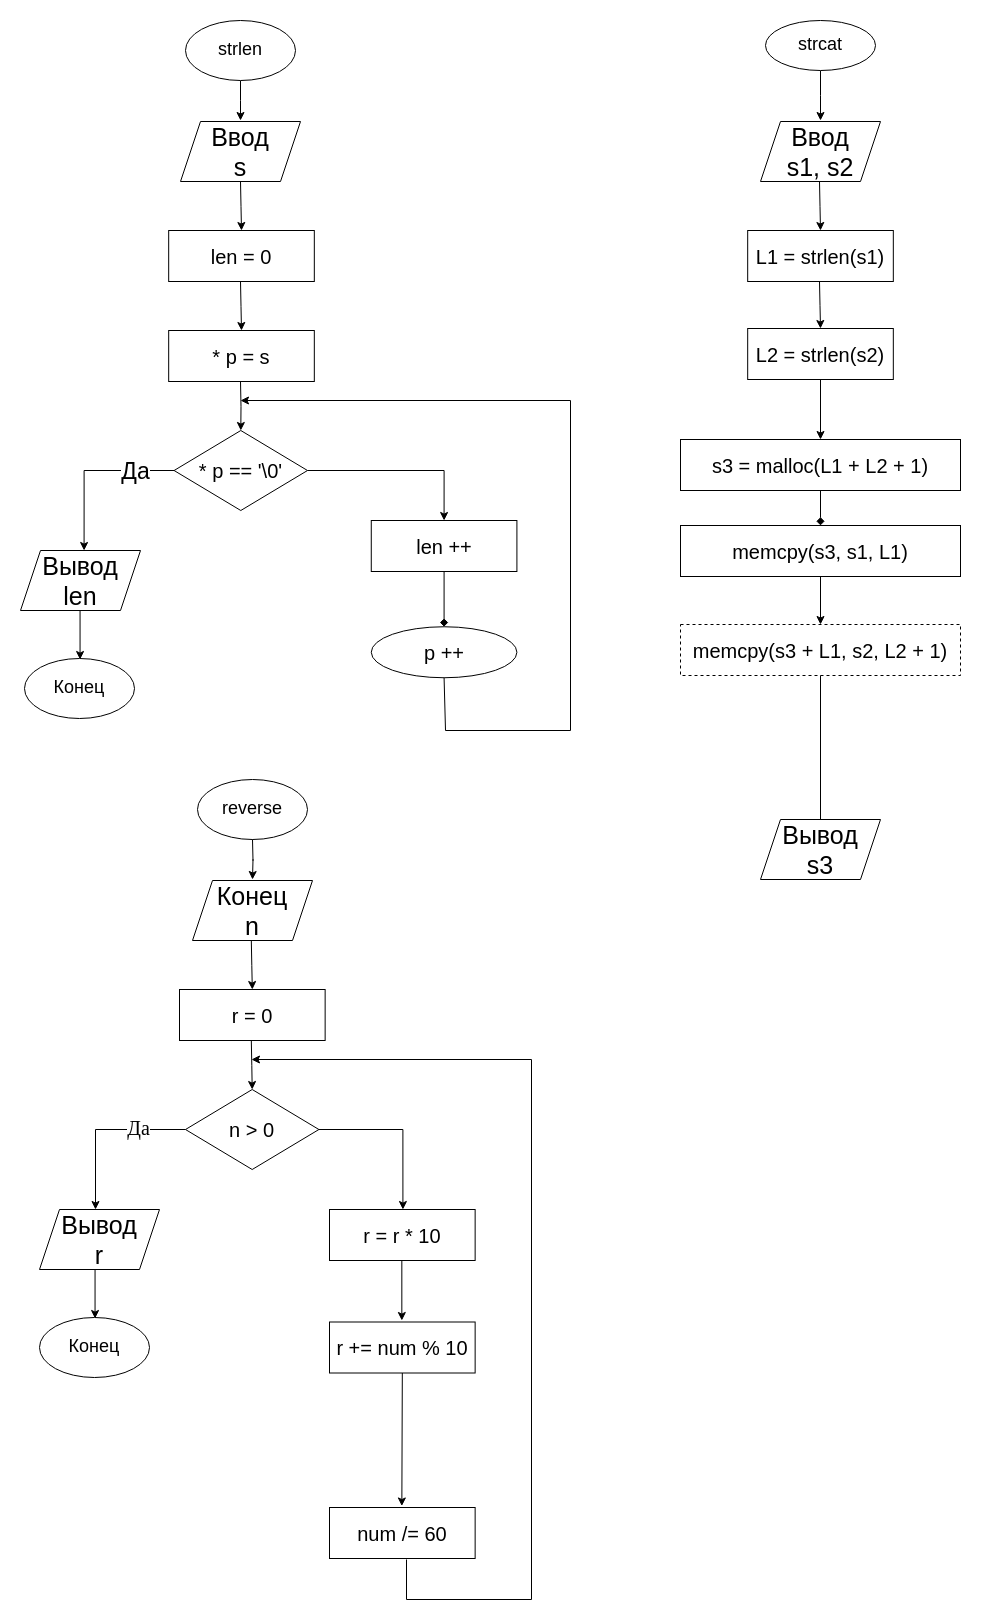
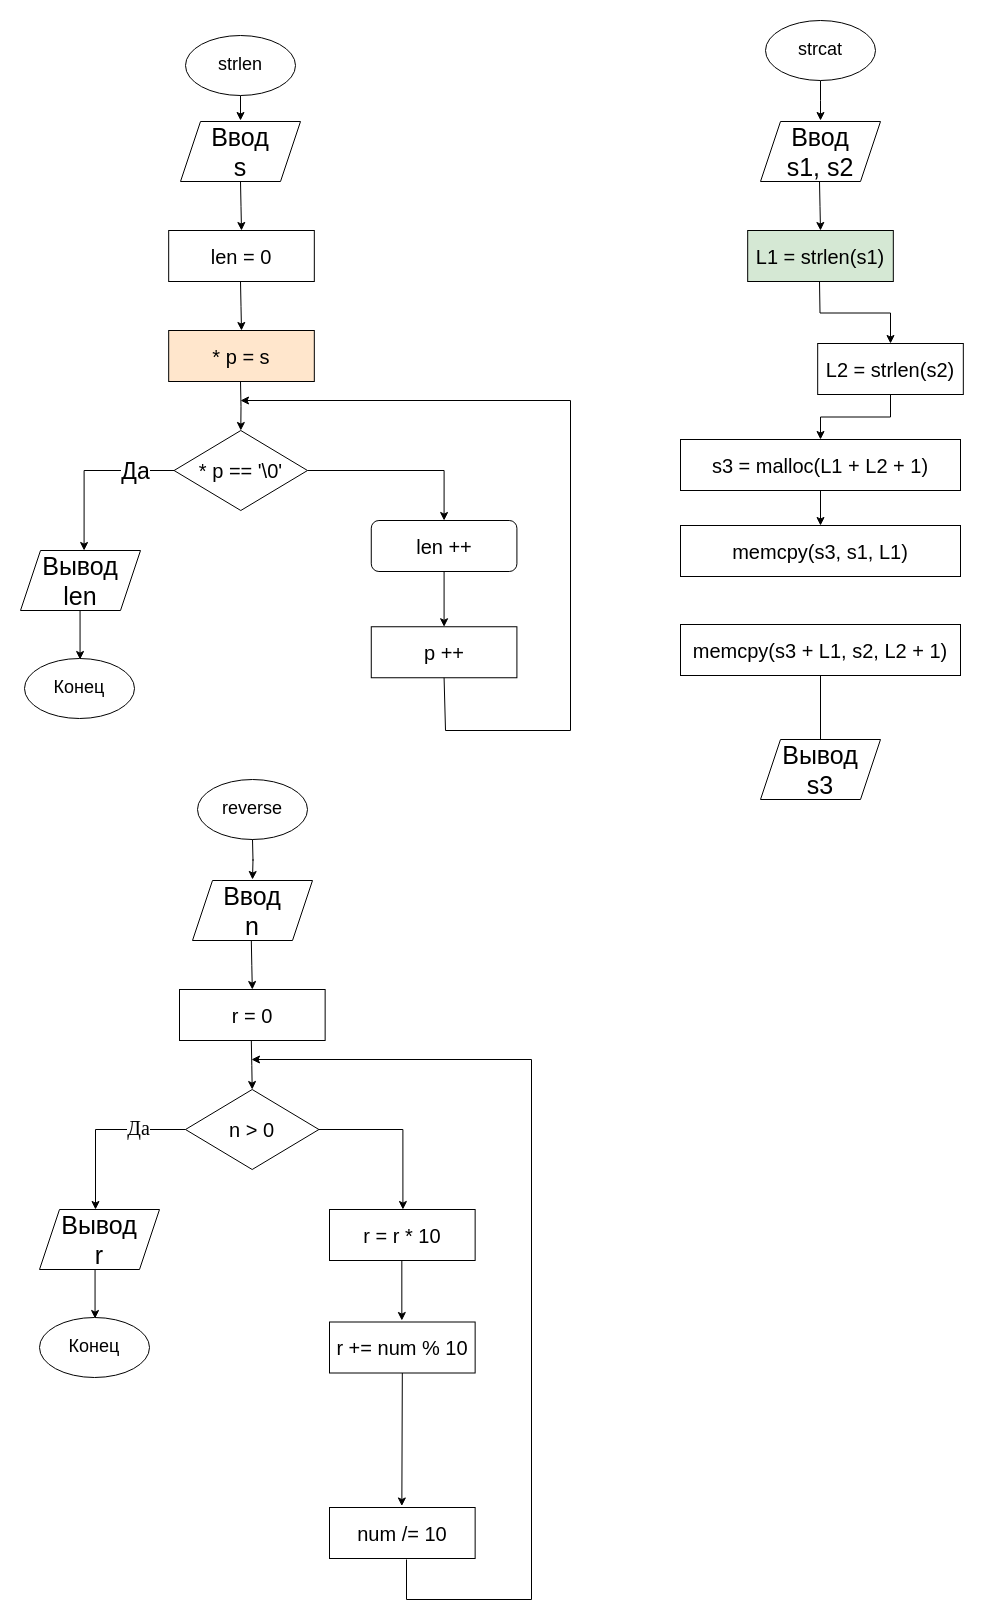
- <mxCell id="21" value="&lt;p style=&quot;line-height: 110%;&quot;&gt;&lt;span style=&quot;font-size: 18px;&quot;&gt;strcat&lt;/span&gt;&lt;/p&gt;" style="ellipse;whiteSpace=wrap;html=1;" parent="1" vertex="1"><mxGeometry x="765" y="20" width="110" height="50" as="geometry" /></mxCell>
+ <mxCell id="21" value="&lt;p style=&quot;line-height: 110%;&quot;&gt;&lt;span style=&quot;font-size: 18px;&quot;&gt;strcat&lt;/span&gt;&lt;/p&gt;" style="ellipse;whiteSpace=wrap;html=1;" parent="1" vertex="1"><mxGeometry x="765" y="20" width="110" height="60" as="geometry" /></mxCell>
- <mxCell id="3" value="&lt;p style=&quot;line-height: 110%;&quot;&gt;&lt;span style=&quot;font-size: 18px;&quot;&gt;strlen&lt;/span&gt;&lt;/p&gt;" style="ellipse;whiteSpace=wrap;html=1;" parent="1" vertex="1"><mxGeometry x="185" y="20" width="110" height="60" as="geometry" /></mxCell>
+ <mxCell id="3" value="&lt;p style=&quot;line-height: 110%;&quot;&gt;&lt;span style=&quot;font-size: 18px;&quot;&gt;strlen&lt;/span&gt;&lt;/p&gt;" style="ellipse;whiteSpace=wrap;html=1;" parent="1" vertex="1"><mxGeometry x="185" y="35" width="110" height="60" as="geometry" /></mxCell>
- <mxCell id="23" value="L1 = strlen(s1)" style="rounded=0;whiteSpace=wrap;html=1;fontSize=20;" parent="1" vertex="1"><mxGeometry x="747.18" y="230" width="145.64" height="51" as="geometry" /></mxCell>
+ <mxCell id="23" value="L1 = strlen(s1)" style="rounded=0;whiteSpace=wrap;html=1;fontSize=20;fillColor=#d5e8d4;" parent="1" vertex="1"><mxGeometry x="747.18" y="230" width="145.64" height="51" as="geometry" /></mxCell>
- <mxCell id="25" value="L2 = strlen(s2)" style="rounded=0;whiteSpace=wrap;html=1;fontSize=20;" parent="1" vertex="1"><mxGeometry x="747.18" y="328" width="145.64" height="51" as="geometry" /></mxCell>
+ <mxCell id="25" value="L2 = strlen(s2)" style="rounded=0;whiteSpace=wrap;html=1;fontSize=20;" parent="1" vertex="1"><mxGeometry x="817.18" y="343" width="145.64" height="51" as="geometry" /></mxCell>
- <mxCell id="7" value="* p = s" style="rounded=0;whiteSpace=wrap;html=1;fontSize=20;" parent="1" vertex="1"><mxGeometry x="168.18" y="330" width="145.64" height="51" as="geometry" /></mxCell>
+ <mxCell id="7" value="* p = s" style="rounded=0;whiteSpace=wrap;html=1;fontSize=20;fillColor=#ffe6cc;" parent="1" vertex="1"><mxGeometry x="168.18" y="330" width="145.64" height="51" as="geometry" /></mxCell>
- <mxCell id="30" value="" style="edgeStyle=orthogonalEdgeStyle;rounded=0;orthogonalLoop=1;jettySize=auto;html=1;exitX=0.5;exitY=1;exitDx=0;exitDy=0;entryX=0.5;entryY=0;entryDx=0;entryDy=0;endArrow=diamond;" parent="1" source="27" target="29" edge="1"><mxGeometry relative="1" as="geometry"><mxPoint x="839" y="599" as="targetPoint" /><mxPoint x="819" y="501" as="sourcePoint" /></mxGeometry></mxCell>
+ <mxCell id="30" value="" style="edgeStyle=orthogonalEdgeStyle;rounded=0;orthogonalLoop=1;jettySize=auto;html=1;exitX=0.5;exitY=1;exitDx=0;exitDy=0;entryX=0.5;entryY=0;entryDx=0;entryDy=0;" parent="1" source="27" target="29" edge="1"><mxGeometry relative="1" as="geometry"><mxPoint x="839" y="599" as="targetPoint" /><mxPoint x="819" y="501" as="sourcePoint" /></mxGeometry></mxCell>
- <mxCell id="16" value="len ++" style="rounded=0;whiteSpace=wrap;html=1;fontSize=20;" parent="1" vertex="1"><mxGeometry x="370.77" y="520" width="145.64" height="51" as="geometry" /></mxCell>
+ <mxCell id="16" value="len ++" style="whiteSpace=wrap;html=1;fontSize=20;rounded=1;" parent="1" vertex="1"><mxGeometry x="370.77" y="520" width="145.64" height="51" as="geometry" /></mxCell>
- <mxCell id="34" value="" style="edgeStyle=orthogonalEdgeStyle;rounded=0;orthogonalLoop=1;jettySize=auto;html=1;exitX=0.5;exitY=1;exitDx=0;exitDy=0;entryX=0.5;entryY=0;entryDx=0;entryDy=0;" parent="1" source="29" target="31" edge="1"><mxGeometry relative="1" as="geometry"><mxPoint x="830" y="540" as="targetPoint" /><mxPoint x="830" y="500" as="sourcePoint" /></mxGeometry></mxCell>
- <mxCell id="18" value="" style="endArrow=diamond;html=1;rounded=0;exitX=0.5;exitY=1;exitDx=0;exitDy=0;entryX=0.5;entryY=0;entryDx=0;entryDy=0;" parent="1" source="16" target="17" edge="1"><mxGeometry width="50" height="50" relative="1" as="geometry"><mxPoint x="110.86" y="659" as="sourcePoint" /><mxPoint x="160.86" y="609" as="targetPoint" /></mxGeometry></mxCell>
+ <mxCell id="18" value="" style="endArrow=classic;html=1;rounded=0;exitX=0.5;exitY=1;exitDx=0;exitDy=0;entryX=0.5;entryY=0;entryDx=0;entryDy=0;" parent="1" source="16" target="17" edge="1"><mxGeometry width="50" height="50" relative="1" as="geometry"><mxPoint x="110.86" y="659" as="sourcePoint" /><mxPoint x="160.86" y="609" as="targetPoint" /></mxGeometry></mxCell>
- <mxCell id="31" value="memcpy(s3 + L1, s2, L2 + 1)" style="rounded=0;whiteSpace=wrap;html=1;fontSize=20;dashed=1;" parent="1" vertex="1"><mxGeometry x="680" y="624" width="280" height="51" as="geometry" /></mxCell>
+ <mxCell id="31" value="memcpy(s3 + L1, s2, L2 + 1)" style="rounded=0;whiteSpace=wrap;html=1;fontSize=20;" parent="1" vertex="1"><mxGeometry x="680" y="624" width="280" height="51" as="geometry" /></mxCell>
- <mxCell id="17" value="p ++" style="ellipse;whiteSpace=wrap;html=1;fontSize=20;" parent="1" vertex="1"><mxGeometry x="370.77" y="626.25" width="145.64" height="51" as="geometry" /></mxCell>
+ <mxCell id="17" value="p ++" style="rounded=0;whiteSpace=wrap;html=1;fontSize=20;" parent="1" vertex="1"><mxGeometry x="370.77" y="626.25" width="145.64" height="51" as="geometry" /></mxCell>
- <mxCell id="33" value="&lt;span style=&quot;font-size: 25px;&quot;&gt;Вывод&lt;br&gt;s3&lt;br&gt;&lt;/span&gt;" style="shape=parallelogram;perimeter=parallelogramPerimeter;whiteSpace=wrap;html=1;fixedSize=1;" parent="1" vertex="1"><mxGeometry x="760" y="819" width="120" height="60" as="geometry" /></mxCell>
+ <mxCell id="33" value="&lt;span style=&quot;font-size: 25px;&quot;&gt;Вывод&lt;br&gt;s3&lt;br&gt;&lt;/span&gt;" style="shape=parallelogram;perimeter=parallelogramPerimeter;whiteSpace=wrap;html=1;fixedSize=1;" parent="1" vertex="1"><mxGeometry x="760" y="739" width="120" height="60" as="geometry" /></mxCell>
- <mxCell id="37" value="&lt;span style=&quot;font-size: 25px;&quot;&gt;Конец&lt;br&gt;n&lt;br&gt;&lt;/span&gt;" style="shape=parallelogram;perimeter=parallelogramPerimeter;whiteSpace=wrap;html=1;fixedSize=1;" parent="1" vertex="1"><mxGeometry x="192" y="880" width="120" height="60" as="geometry" /></mxCell>
+ <mxCell id="37" value="&lt;span style=&quot;font-size: 25px;&quot;&gt;Ввод&lt;br&gt;n&lt;br&gt;&lt;/span&gt;" style="shape=parallelogram;perimeter=parallelogramPerimeter;whiteSpace=wrap;html=1;fixedSize=1;" parent="1" vertex="1"><mxGeometry x="192" y="880" width="120" height="60" as="geometry" /></mxCell>
- <mxCell id="52" value="num /= 60" style="rounded=0;whiteSpace=wrap;html=1;fontSize=20;" parent="1" vertex="1"><mxGeometry x="329" y="1507" width="145.64" height="51" as="geometry" /></mxCell>
+ <mxCell id="52" value="num /= 10" style="rounded=0;whiteSpace=wrap;html=1;fontSize=20;" parent="1" vertex="1"><mxGeometry x="329" y="1507" width="145.64" height="51" as="geometry" /></mxCell>
